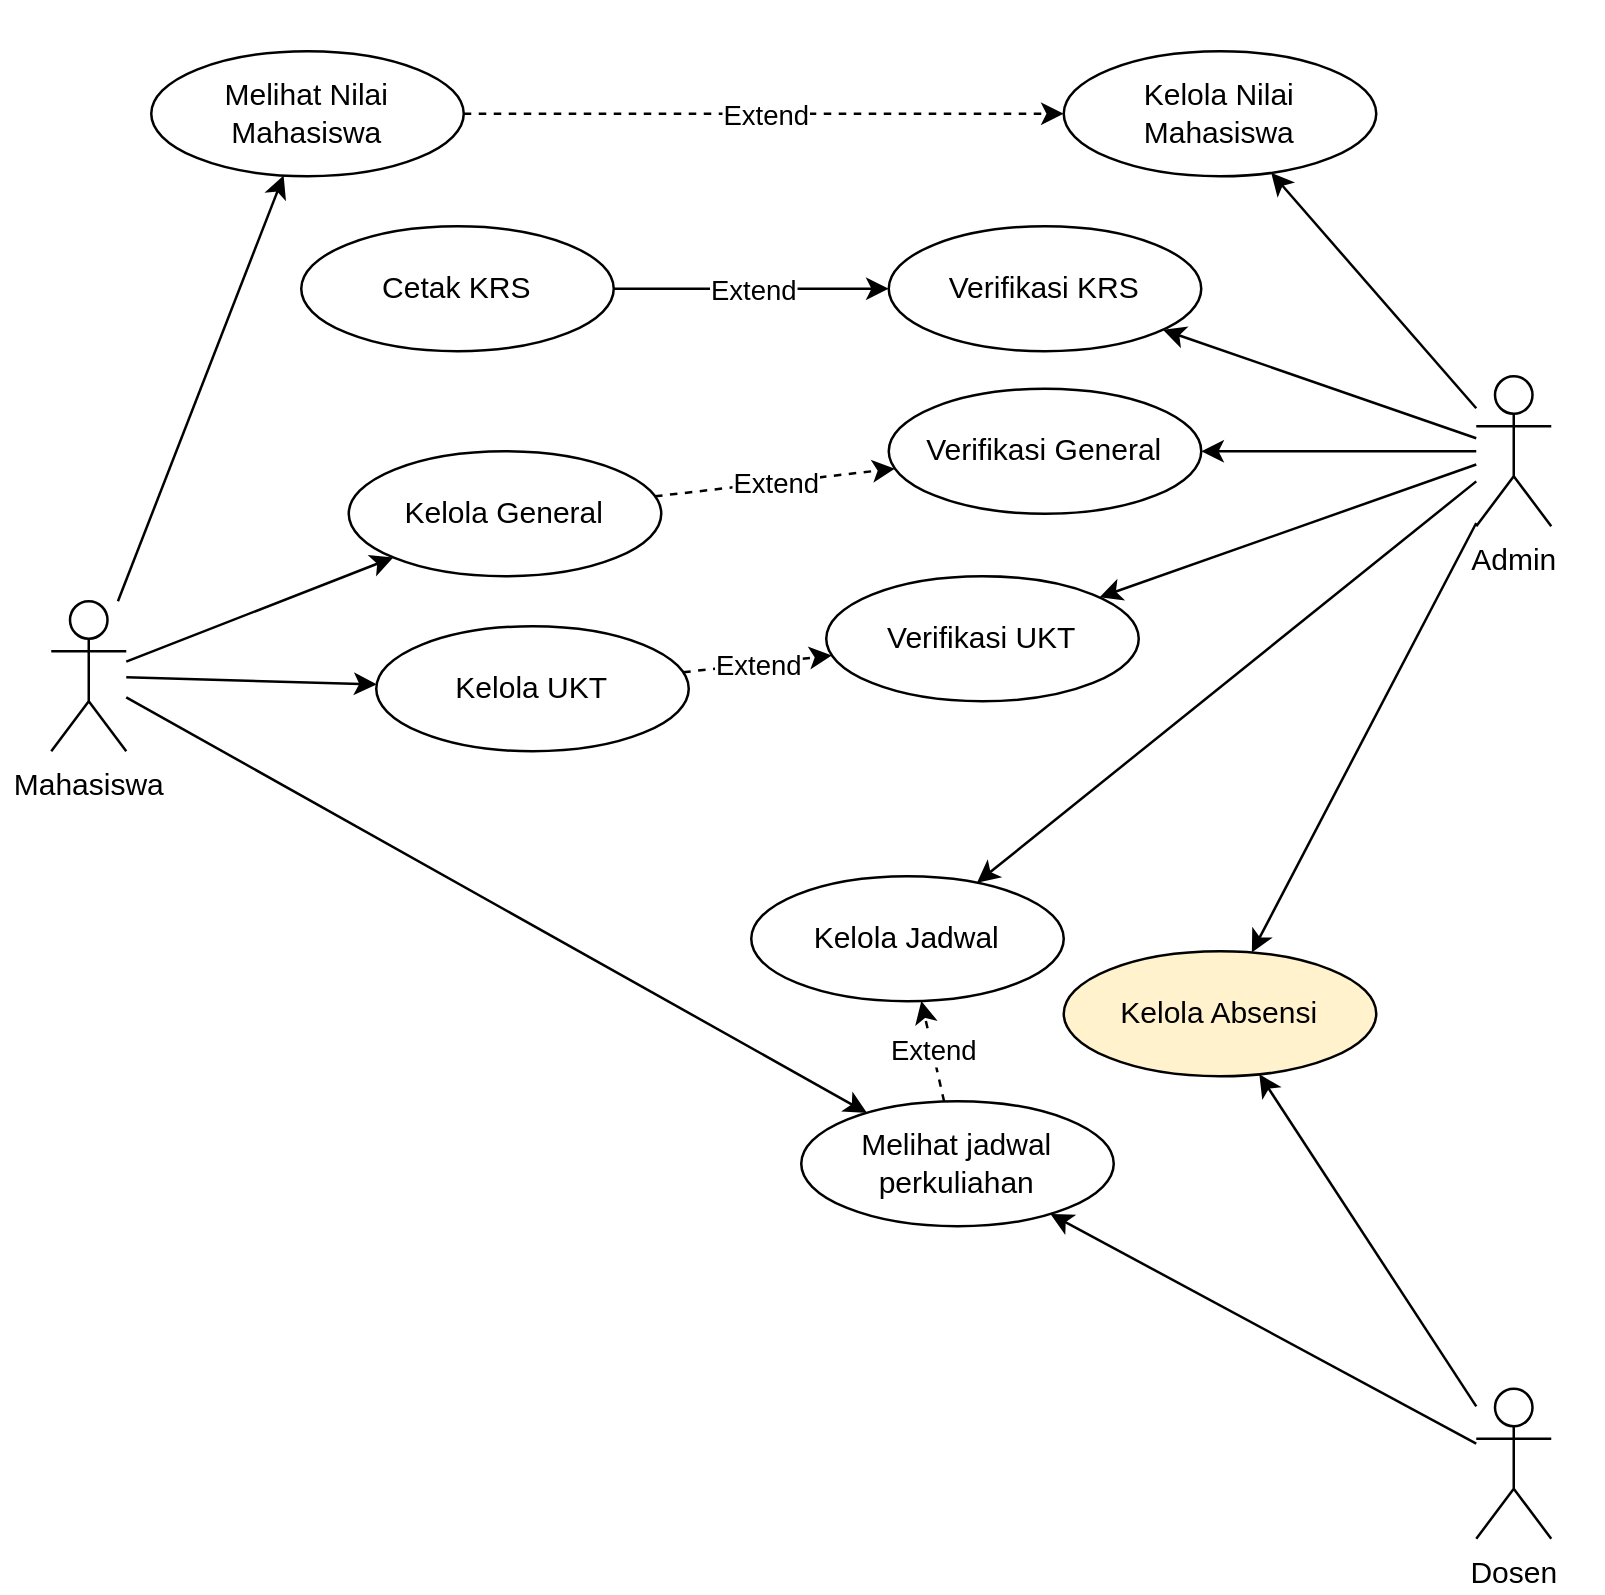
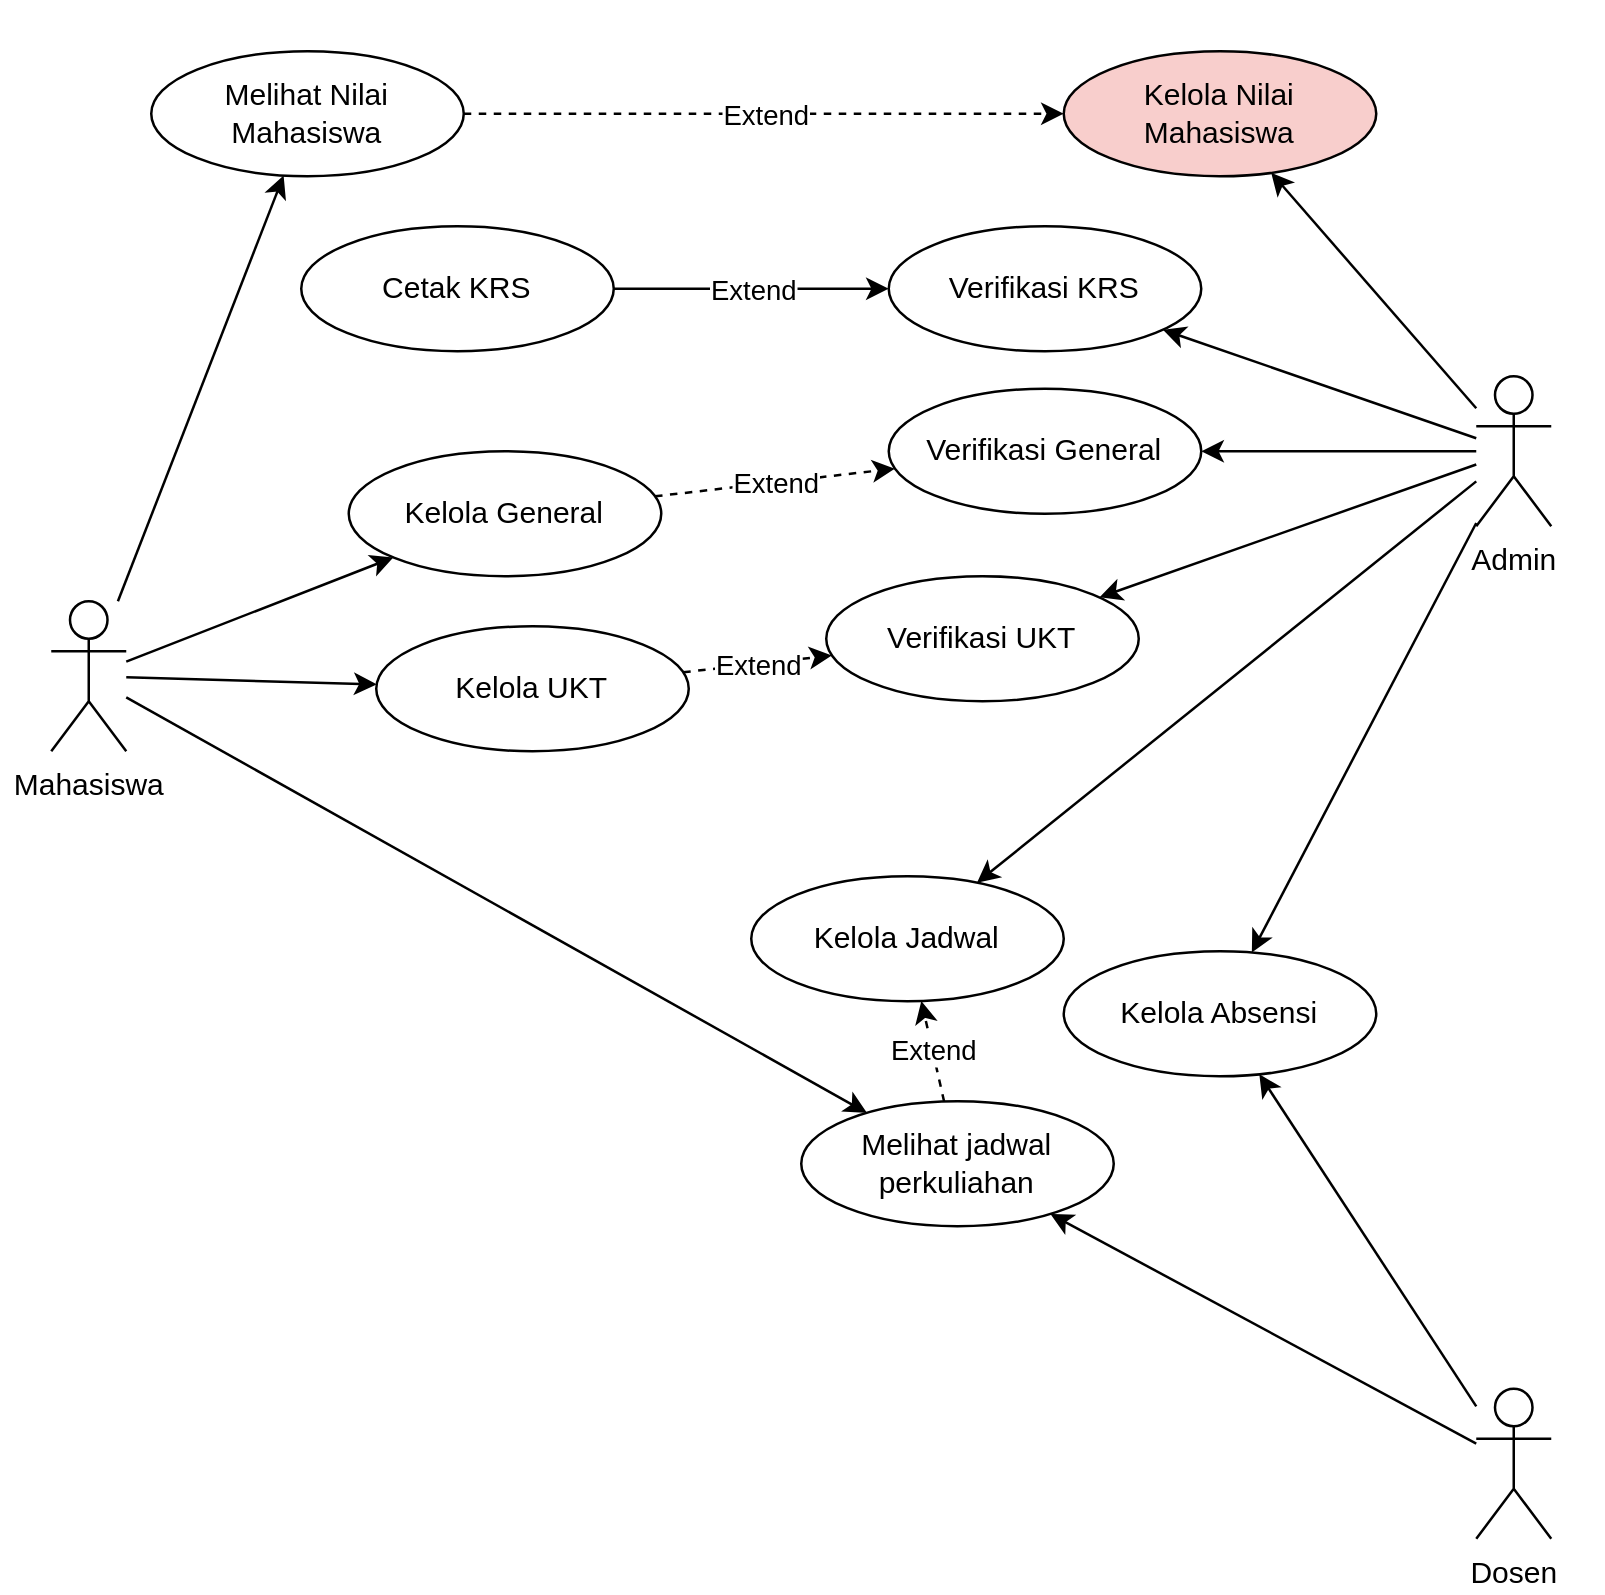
- <mxCell id="21" value="Kelola Nilai Mahasiswa" style="ellipse;whiteSpace=wrap;html=1;" vertex="1" parent="1"><mxGeometry x="425" y="20" width="125" height="50" as="geometry" /></mxCell>
+ <mxCell id="21" value="Kelola Nilai Mahasiswa" style="ellipse;whiteSpace=wrap;html=1;fillColor=#f8cecc;" vertex="1" parent="1"><mxGeometry x="425" y="20" width="125" height="50" as="geometry" /></mxCell>
- <mxCell id="29" value="Kelola Absensi" style="ellipse;whiteSpace=wrap;html=1;fillColor=#fff2cc;" vertex="1" parent="1"><mxGeometry x="425" y="380" width="125" height="50" as="geometry" /></mxCell>
+ <mxCell id="29" value="Kelola Absensi" style="ellipse;whiteSpace=wrap;html=1;" vertex="1" parent="1"><mxGeometry x="425" y="380" width="125" height="50" as="geometry" /></mxCell>
